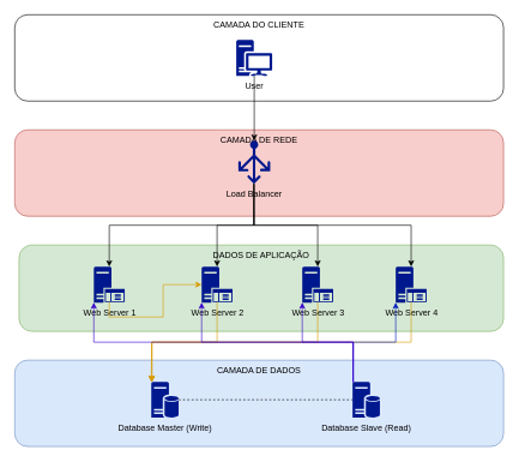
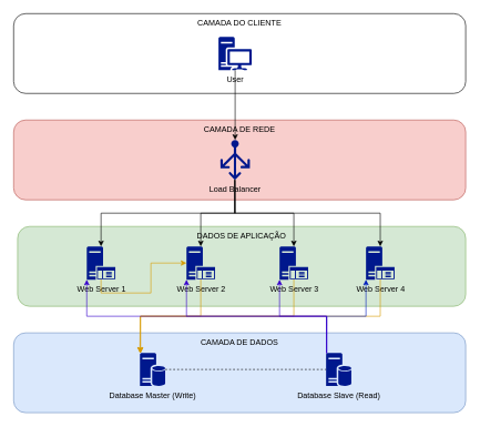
- <mxCell id="6" value="Load Balancer&lt;div&gt;&lt;br&gt;&lt;/div&gt;" style="sketch=0;aspect=fixed;pointerEvents=1;shadow=0;dashed=0;html=1;strokeColor=none;labelPosition=center;verticalLabelPosition=bottom;verticalAlign=top;align=center;fillColor=#00188D;shape=mxgraph.azure.load_balancer_generic" parent="1" vertex="1"><mxGeometry x="331" y="195" width="44.4" height="60" as="geometry" /></mxCell>
+ <mxCell id="6" value="Load Balancer&lt;div&gt;&lt;br&gt;&lt;/div&gt;" style="sketch=0;aspect=fixed;pointerEvents=1;shadow=0;dashed=0;html=1;strokeColor=none;labelPosition=center;verticalLabelPosition=bottom;verticalAlign=top;align=center;fillColor=#00188D;shape=mxgraph.azure.load_balancer_generic" parent="1" vertex="1"><mxGeometry x="331" y="210" width="44.4" height="60" as="geometry" /></mxCell>
